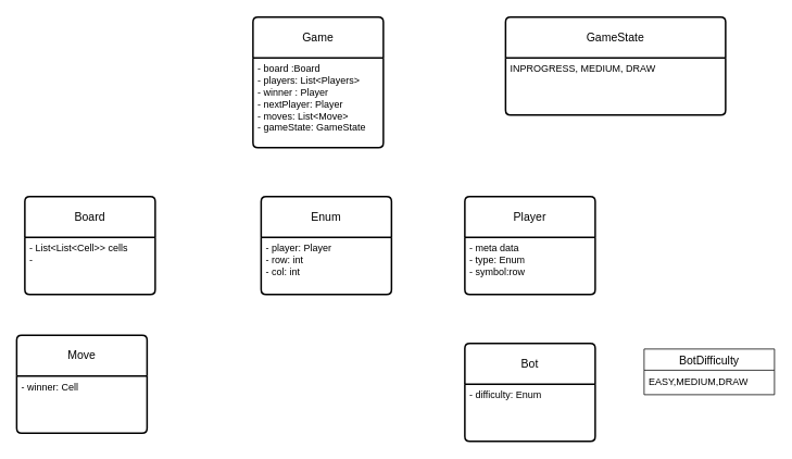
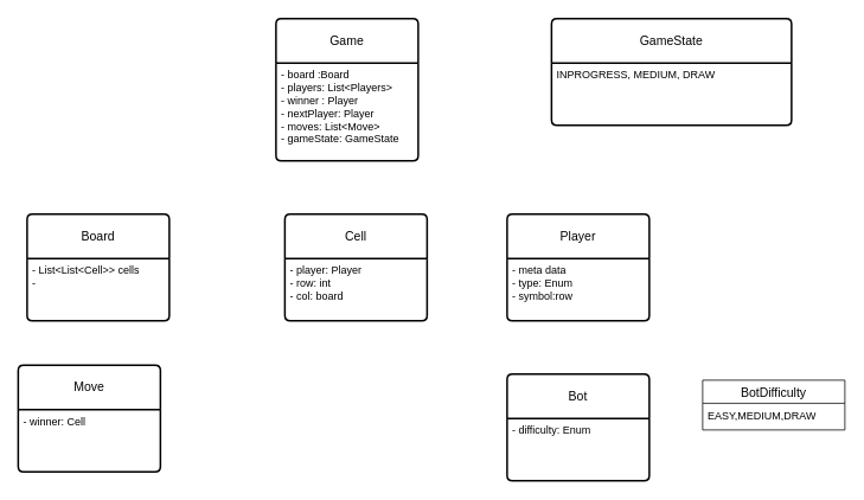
- <mxCell id="4" value="Enum" style="swimlane;childLayout=stackLayout;horizontal=1;startSize=50;horizontalStack=0;rounded=1;fontSize=14;fontStyle=0;strokeWidth=2;resizeParent=0;resizeLast=1;shadow=0;dashed=0;align=center;arcSize=4;whiteSpace=wrap;html=1;" vertex="1" parent="1"><mxGeometry x="320" y="240" width="160" height="120" as="geometry" /></mxCell>
+ <mxCell id="4" value="Cell" style="swimlane;childLayout=stackLayout;horizontal=1;startSize=50;horizontalStack=0;rounded=1;fontSize=14;fontStyle=0;strokeWidth=2;resizeParent=0;resizeLast=1;shadow=0;dashed=0;align=center;arcSize=4;whiteSpace=wrap;html=1;" vertex="1" parent="1"><mxGeometry x="320" y="240" width="160" height="120" as="geometry" /></mxCell>
- <mxCell id="5" value="- player: Player&lt;br&gt;- row: int&lt;br&gt;- col: int" style="align=left;strokeColor=none;fillColor=none;spacingLeft=4;fontSize=12;verticalAlign=top;resizable=0;rotatable=0;part=1;html=1;" vertex="1" parent="4"><mxGeometry y="50" width="160" height="70" as="geometry" /></mxCell>
+ <mxCell id="5" value="- player: Player&lt;br&gt;- row: int&lt;br&gt;- col: board" style="align=left;strokeColor=none;fillColor=none;spacingLeft=4;fontSize=12;verticalAlign=top;resizable=0;rotatable=0;part=1;html=1;" vertex="1" parent="4"><mxGeometry y="50" width="160" height="70" as="geometry" /></mxCell>
